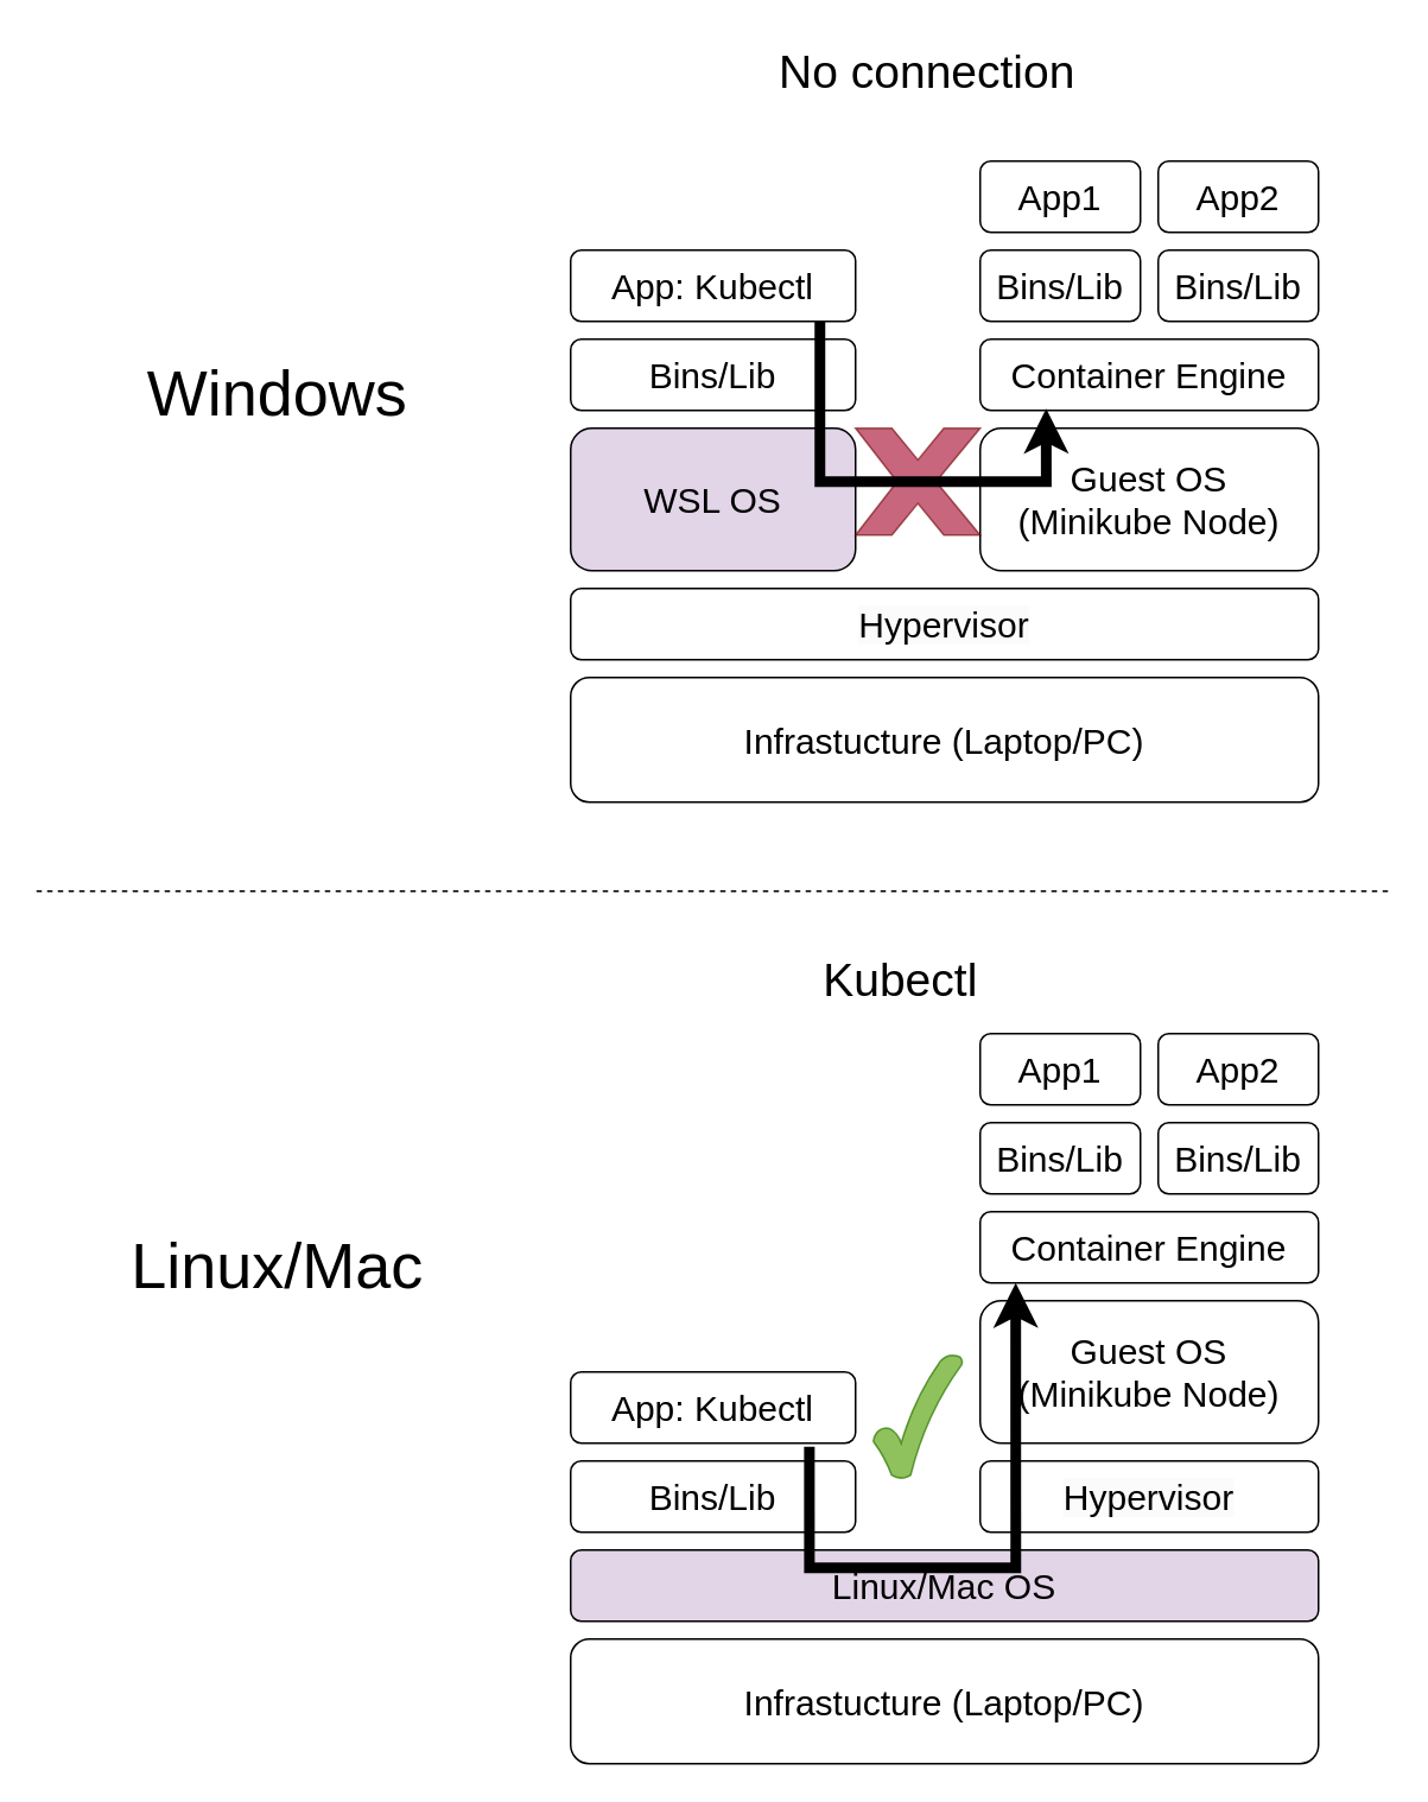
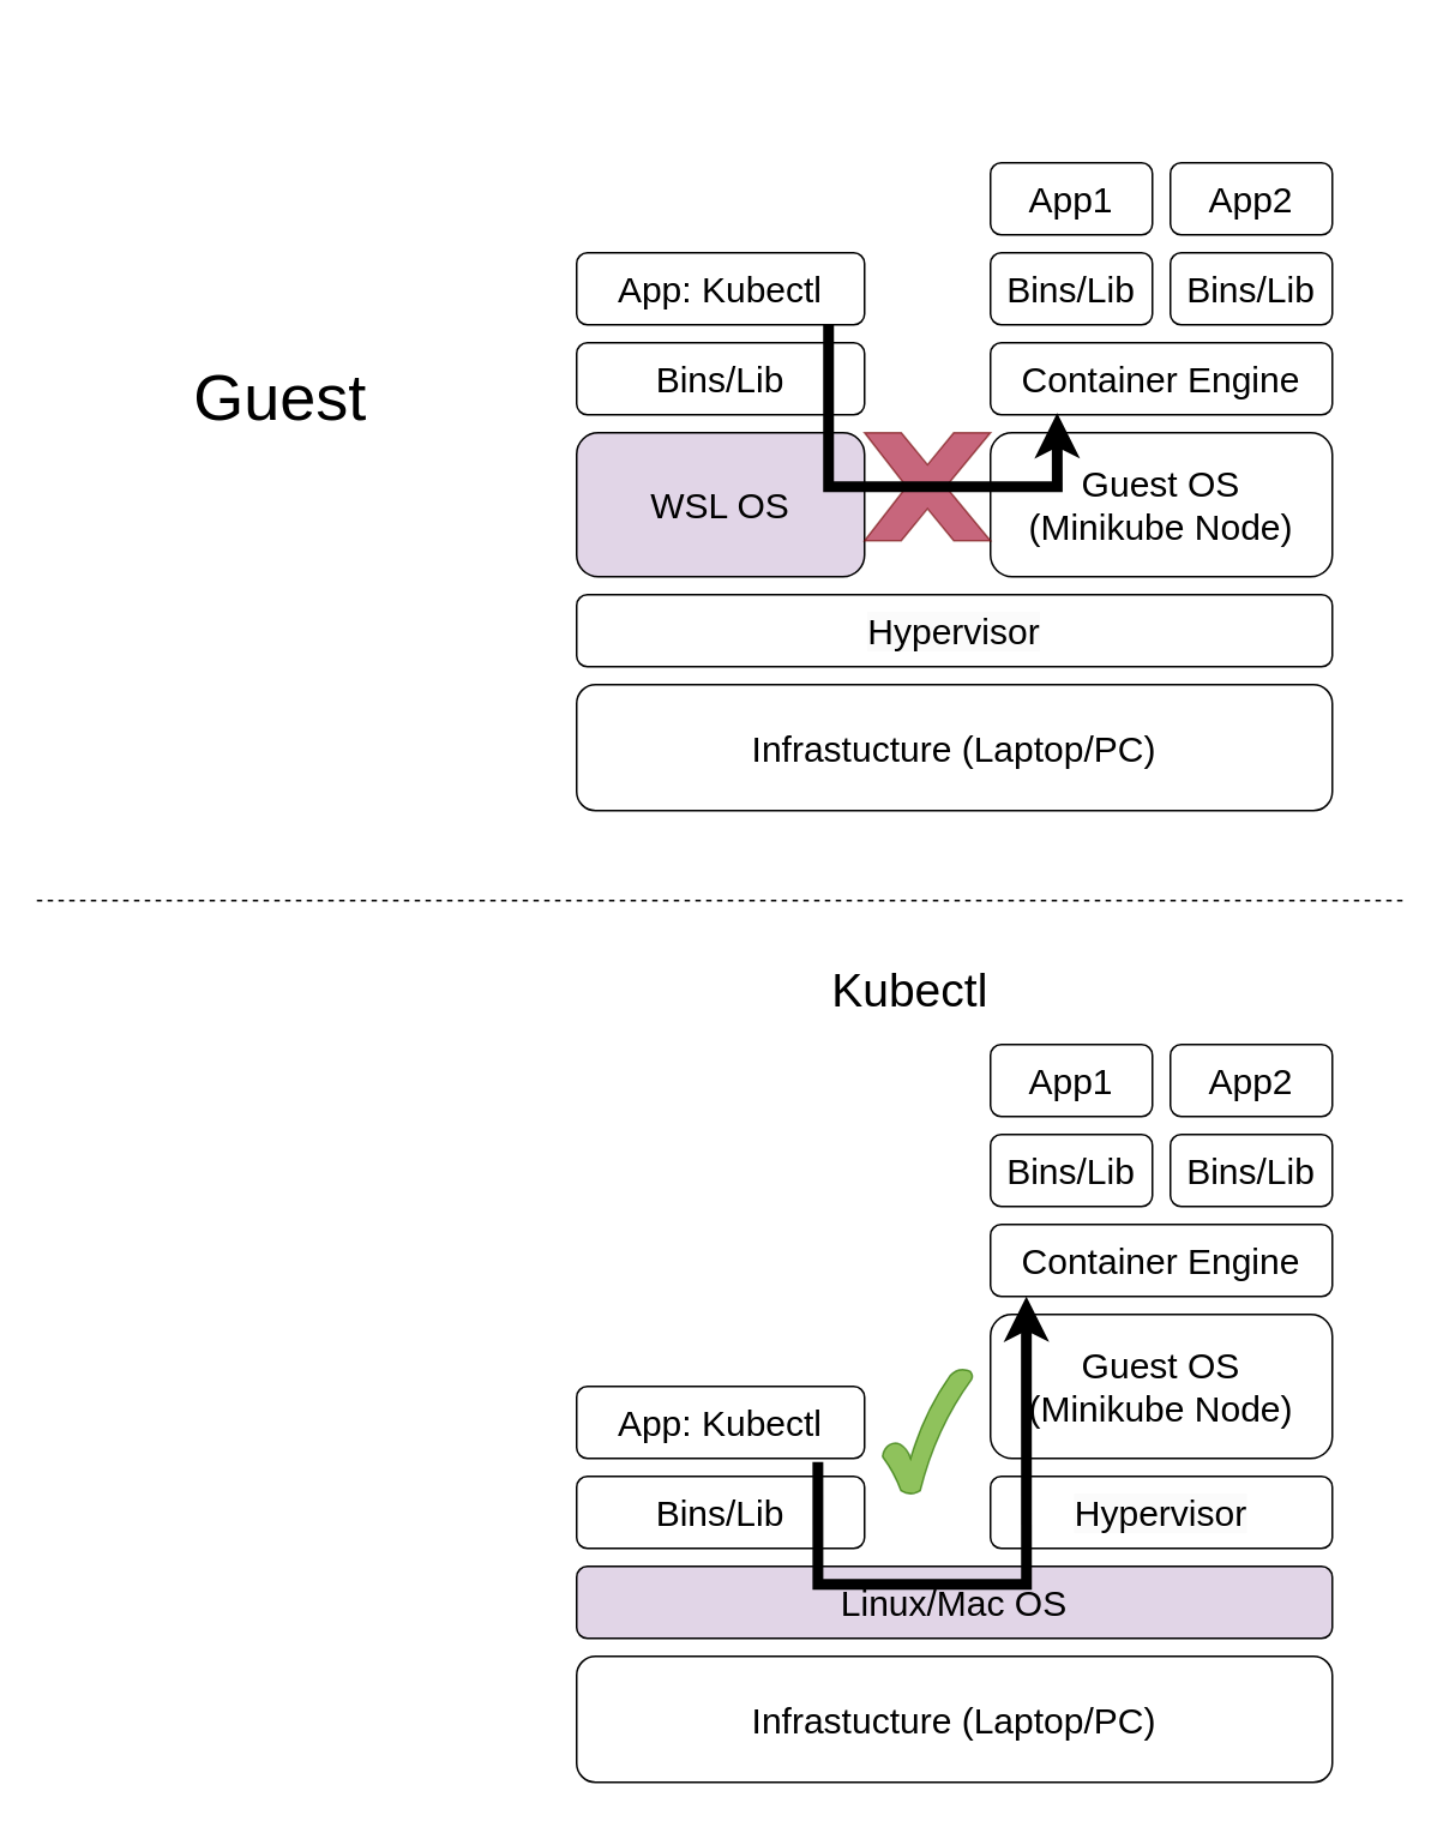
- <mxCell id="15" value="&lt;font style=&quot;font-size: 26px;&quot;&gt;No connection&lt;/font&gt;" style="text;html=1;align=center;verticalAlign=middle;resizable=0;points=[];autosize=1;strokeColor=none;fillColor=none;strokeWidth=1;" vertex="1" parent="1"><mxGeometry x="425" y="20" width="190" height="40" as="geometry" /></mxCell>
- <mxCell id="3" value="&lt;font style=&quot;font-size: 36px;&quot;&gt;Windows&lt;/font&gt;" style="text;html=1;align=center;verticalAlign=middle;resizable=0;points=[];autosize=1;strokeColor=none;fillColor=none;" vertex="1" parent="1"><mxGeometry x="70" y="190" width="170" height="60" as="geometry" /></mxCell>
+ <mxCell id="3" value="&lt;font style=&quot;font-size: 36px;&quot;&gt;Guest&lt;/font&gt;" style="text;html=1;align=center;verticalAlign=middle;resizable=0;points=[];autosize=1;strokeColor=none;fillColor=none;" vertex="1" parent="1"><mxGeometry x="70" y="190" width="170" height="60" as="geometry" /></mxCell>
- <mxCell id="17" value="&lt;font style=&quot;font-size: 36px;&quot;&gt;Linux/Mac&lt;/font&gt;" style="text;html=1;align=center;verticalAlign=middle;resizable=0;points=[];autosize=1;strokeColor=none;fillColor=none;" vertex="1" parent="1"><mxGeometry x="60" y="680" width="190" height="60" as="geometry" /></mxCell>
